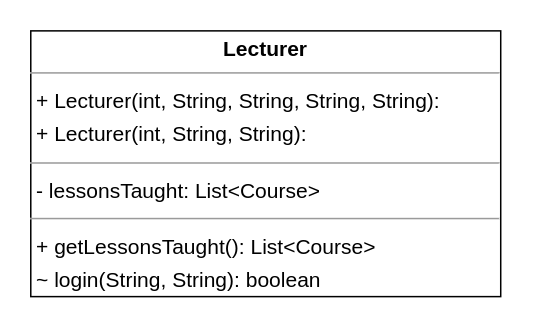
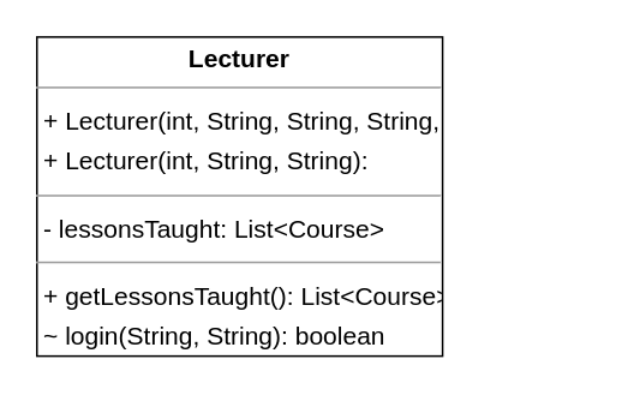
- <mxCell id="2" value="&lt;p style=&quot;margin:0px;margin-top:4px;text-align:center;&quot;&gt;&lt;b&gt;Lecturer&lt;/b&gt;&lt;/p&gt;&lt;hr size=&quot;1&quot;/&gt;&lt;p style=&quot;margin:0 0 0 4px;line-height:1.6;&quot;&gt;+ Lecturer(int, String, String, String, String): &lt;br/&gt;+ Lecturer(int, String, String): &lt;/p&gt;&lt;hr size=&quot;1&quot;/&gt;&lt;p style=&quot;margin:0 0 0 4px;line-height:1.6;&quot;&gt;- lessonsTaught: List&amp;lt;Course&amp;gt;&lt;/p&gt;&lt;hr size=&quot;1&quot;/&gt;&lt;p style=&quot;margin:0 0 0 4px;line-height:1.6;&quot;&gt;+ getLessonsTaught(): List&amp;lt;Course&amp;gt;&lt;br/&gt;~ login(String, String): boolean&lt;/p&gt;" style="verticalAlign=top;align=left;overflow=fill;fontSize=14;fontFamily=Helvetica;html=1;rounded=0;shadow=0;comic=0;labelBackgroundColor=none;strokeWidth=1;" vertex="1" parent="1"><mxGeometry x="20" y="20" width="313" height="177" as="geometry" /></mxCell>
+ <mxCell id="2" value="&lt;p style=&quot;margin:0px;margin-top:4px;text-align:center;&quot;&gt;&lt;b&gt;Lecturer&lt;/b&gt;&lt;/p&gt;&lt;hr size=&quot;1&quot;/&gt;&lt;p style=&quot;margin:0 0 0 4px;line-height:1.6;&quot;&gt;+ Lecturer(int, String, String, String, String): &lt;br/&gt;+ Lecturer(int, String, String): &lt;/p&gt;&lt;hr size=&quot;1&quot;/&gt;&lt;p style=&quot;margin:0 0 0 4px;line-height:1.6;&quot;&gt;- lessonsTaught: List&amp;lt;Course&amp;gt;&lt;/p&gt;&lt;hr size=&quot;1&quot;/&gt;&lt;p style=&quot;margin:0 0 0 4px;line-height:1.6;&quot;&gt;+ getLessonsTaught(): List&amp;lt;Course&amp;gt;&lt;br/&gt;~ login(String, String): boolean&lt;/p&gt;" style="verticalAlign=top;align=left;overflow=fill;fontSize=14;fontFamily=Helvetica;html=1;rounded=0;shadow=0;comic=0;labelBackgroundColor=none;strokeWidth=1;" vertex="1" parent="1"><mxGeometry x="20" y="20" width="225" height="177" as="geometry" /></mxCell>
